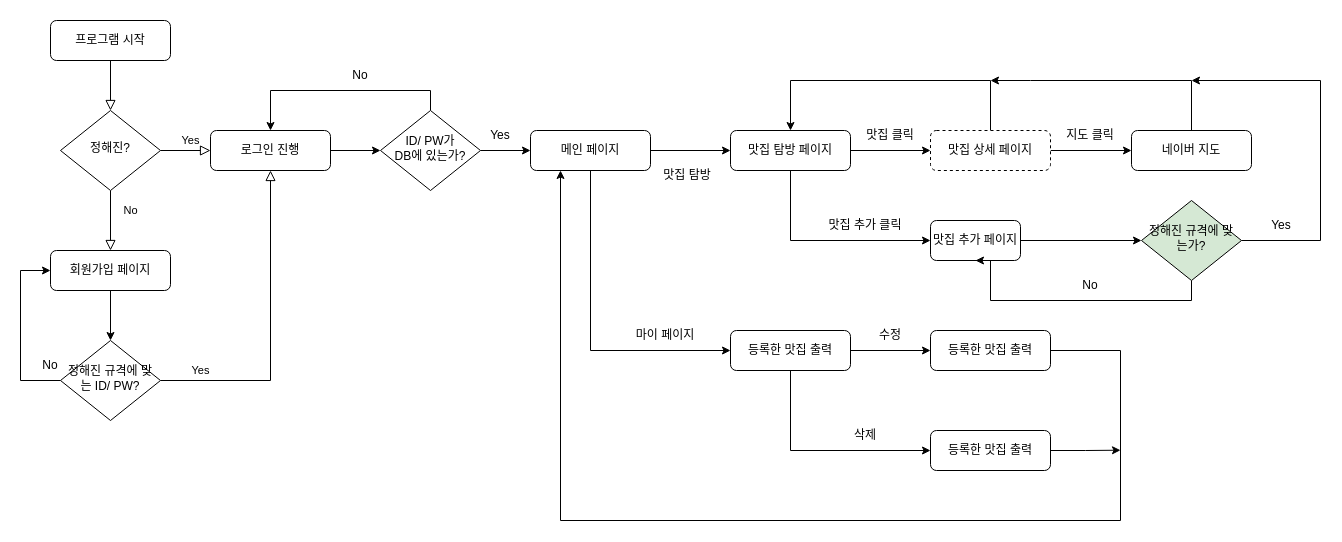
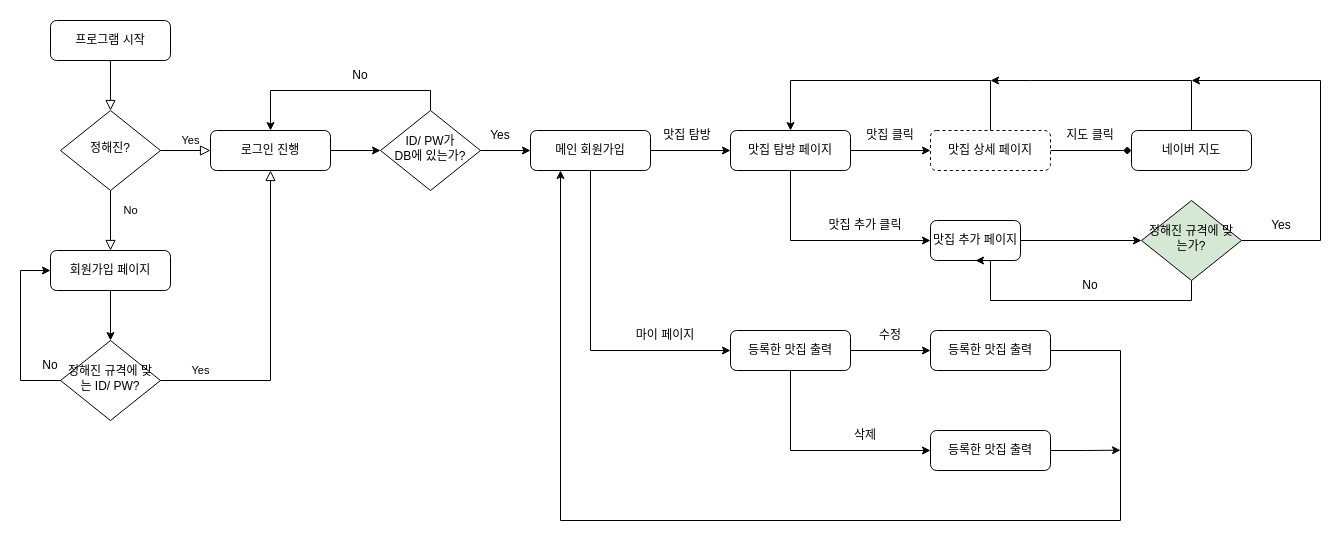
- <mxCell id="21" value="메인 페이지" style="rounded=1;whiteSpace=wrap;html=1;fontSize=12;glass=0;strokeWidth=1;shadow=0;" vertex="1" parent="1"><mxGeometry x="530" y="130" width="120" height="40" as="geometry" /></mxCell>
+ <mxCell id="21" value="메인 회원가입" style="rounded=1;whiteSpace=wrap;html=1;fontSize=12;glass=0;strokeWidth=1;shadow=0;" vertex="1" parent="1"><mxGeometry x="530" y="130" width="120" height="40" as="geometry" /></mxCell>
- <mxCell id="31" style="edgeStyle=orthogonalEdgeStyle;rounded=0;orthogonalLoop=1;jettySize=auto;html=1;exitX=1;exitY=0.5;exitDx=0;exitDy=0;" edge="1" parent="1" source="33" target="36"><mxGeometry relative="1" as="geometry" /></mxCell>
+ <mxCell id="31" style="edgeStyle=orthogonalEdgeStyle;rounded=0;orthogonalLoop=1;jettySize=auto;html=1;exitX=1;exitY=0.5;exitDx=0;exitDy=0;endArrow=diamond;" edge="1" parent="1" source="33" target="36"><mxGeometry relative="1" as="geometry" /></mxCell>
- <mxCell id="26" value="맛집 탐방" style="text;html=1;strokeColor=none;fillColor=none;align=center;verticalAlign=middle;whiteSpace=wrap;rounded=0;" vertex="1" parent="1"><mxGeometry x="657" y="160" width="60" height="30" as="geometry" /></mxCell>
+ <mxCell id="26" value="맛집 탐방" style="text;html=1;strokeColor=none;fillColor=none;align=center;verticalAlign=middle;whiteSpace=wrap;rounded=0;" vertex="1" parent="1"><mxGeometry x="657" y="120" width="60" height="30" as="geometry" /></mxCell>
